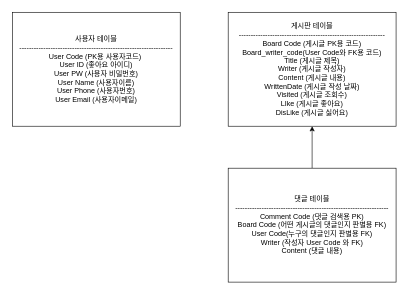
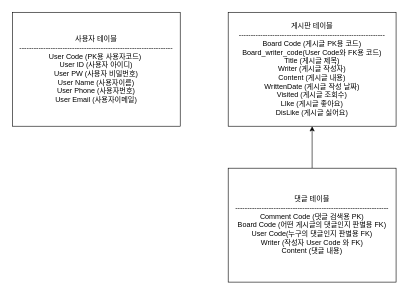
- <mxCell id="2" value="사용자 테이블&lt;br&gt;----------------------------------------------------------------&lt;br&gt;User Code (PK용 사용자코드)&amp;nbsp;&lt;br&gt;User ID (좋아요 아이디)&lt;br&gt;User PW (사용자 비밀번호)&lt;br&gt;User Name (사용자이름)&lt;br&gt;User Phone (사용자번호)&lt;br&gt;User Email (사용자이메일)" style="rounded=0;whiteSpace=wrap;html=1;" parent="1" vertex="1"><mxGeometry x="20" y="20" width="280" height="190" as="geometry" /></mxCell>
+ <mxCell id="2" value="사용자 테이블&lt;br&gt;----------------------------------------------------------------&lt;br&gt;User Code (PK용 사용자코드)&amp;nbsp;&lt;br&gt;User ID (사용자 아이디)&lt;br&gt;User PW (사용자 비밀번호)&lt;br&gt;User Name (사용자이름)&lt;br&gt;User Phone (사용자번호)&lt;br&gt;User Email (사용자이메일)" style="rounded=0;whiteSpace=wrap;html=1;" parent="1" vertex="1"><mxGeometry x="20" y="20" width="280" height="190" as="geometry" /></mxCell>
